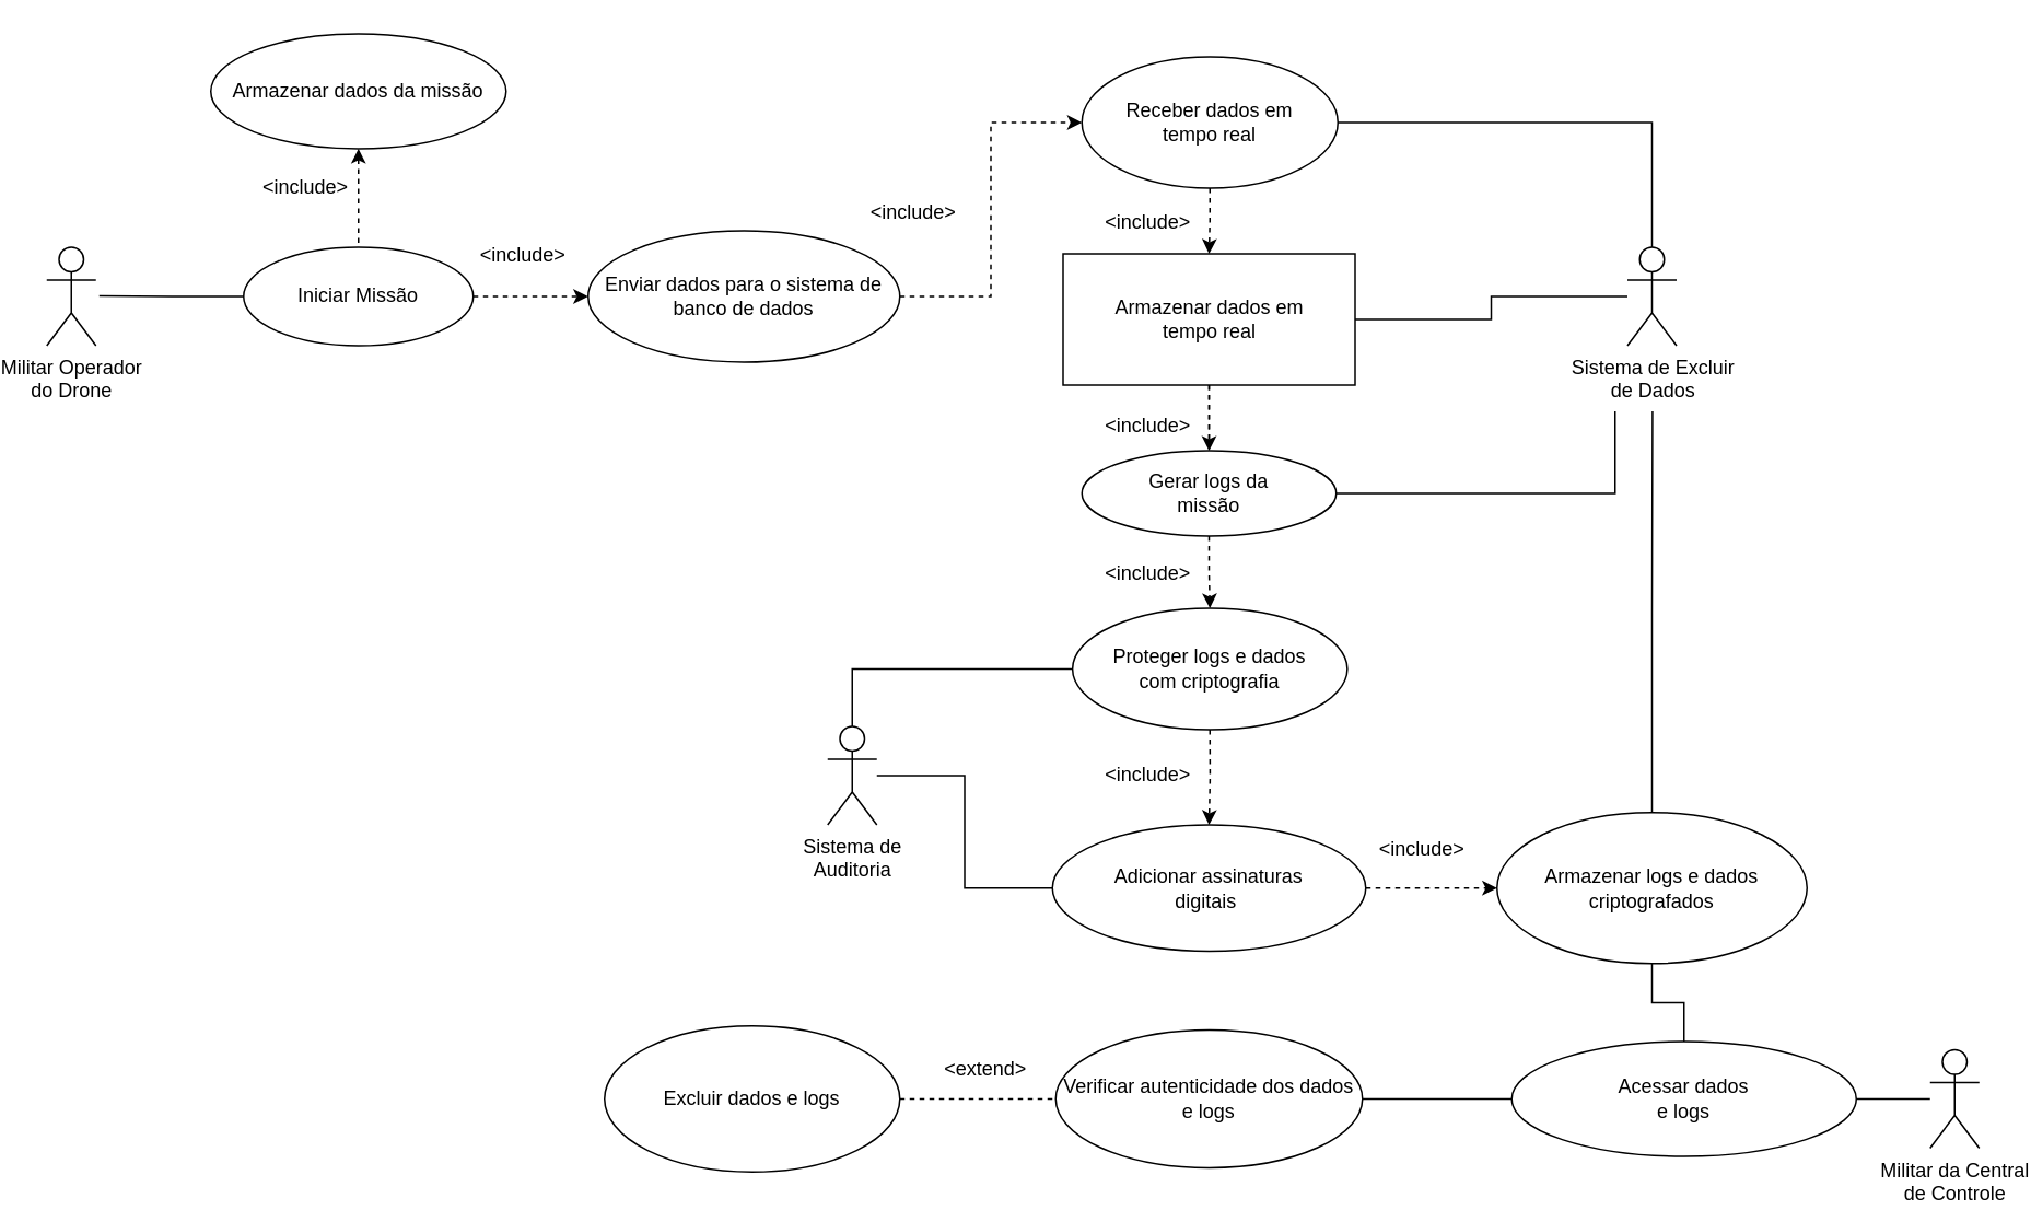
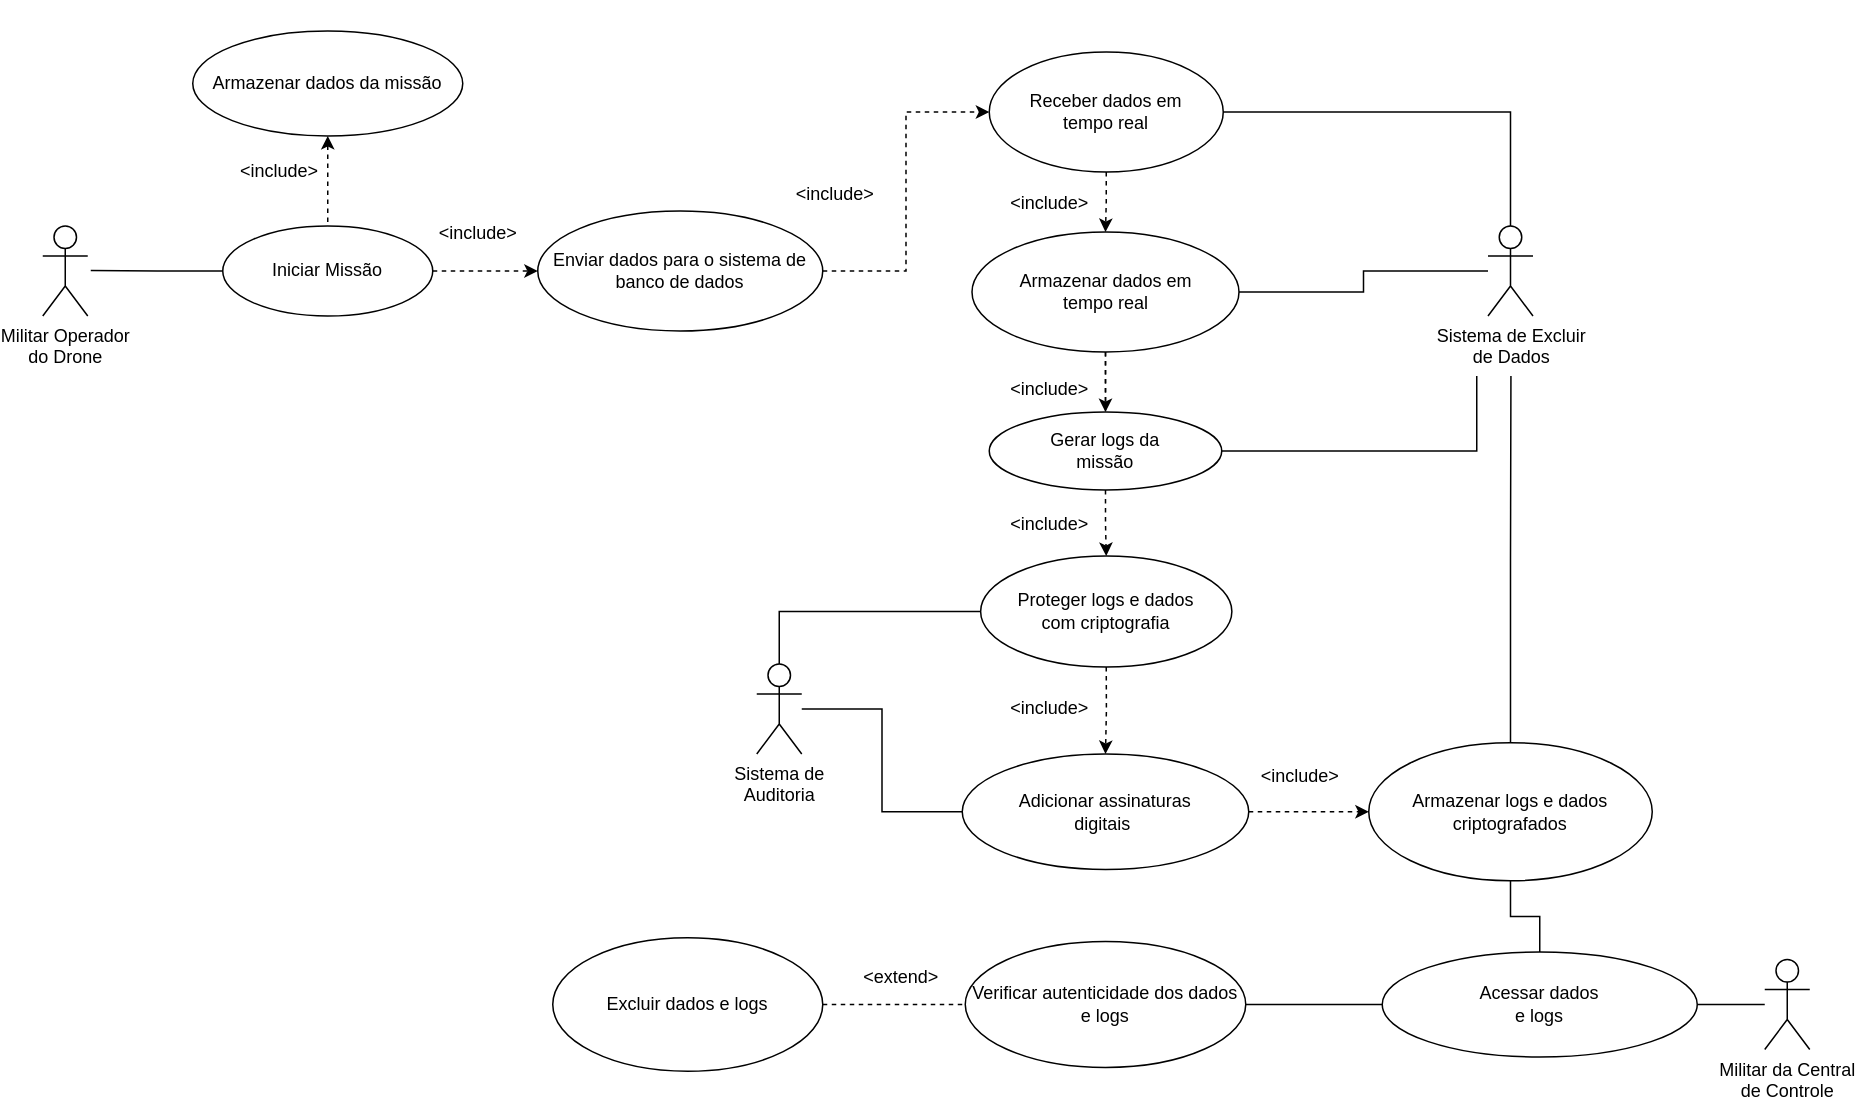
- <mxCell id="21" value="Armazenar dados em&lt;br&gt;tempo real" style="whiteSpace=wrap;html=1;rounded=0;" vertex="1" parent="1"><mxGeometry x="639.5" y="154" width="178" height="80" as="geometry" /></mxCell>
+ <mxCell id="21" value="Armazenar dados em&lt;br&gt;tempo real" style="ellipse;whiteSpace=wrap;html=1;" vertex="1" parent="1"><mxGeometry x="639.5" y="154" width="178" height="80" as="geometry" /></mxCell>
